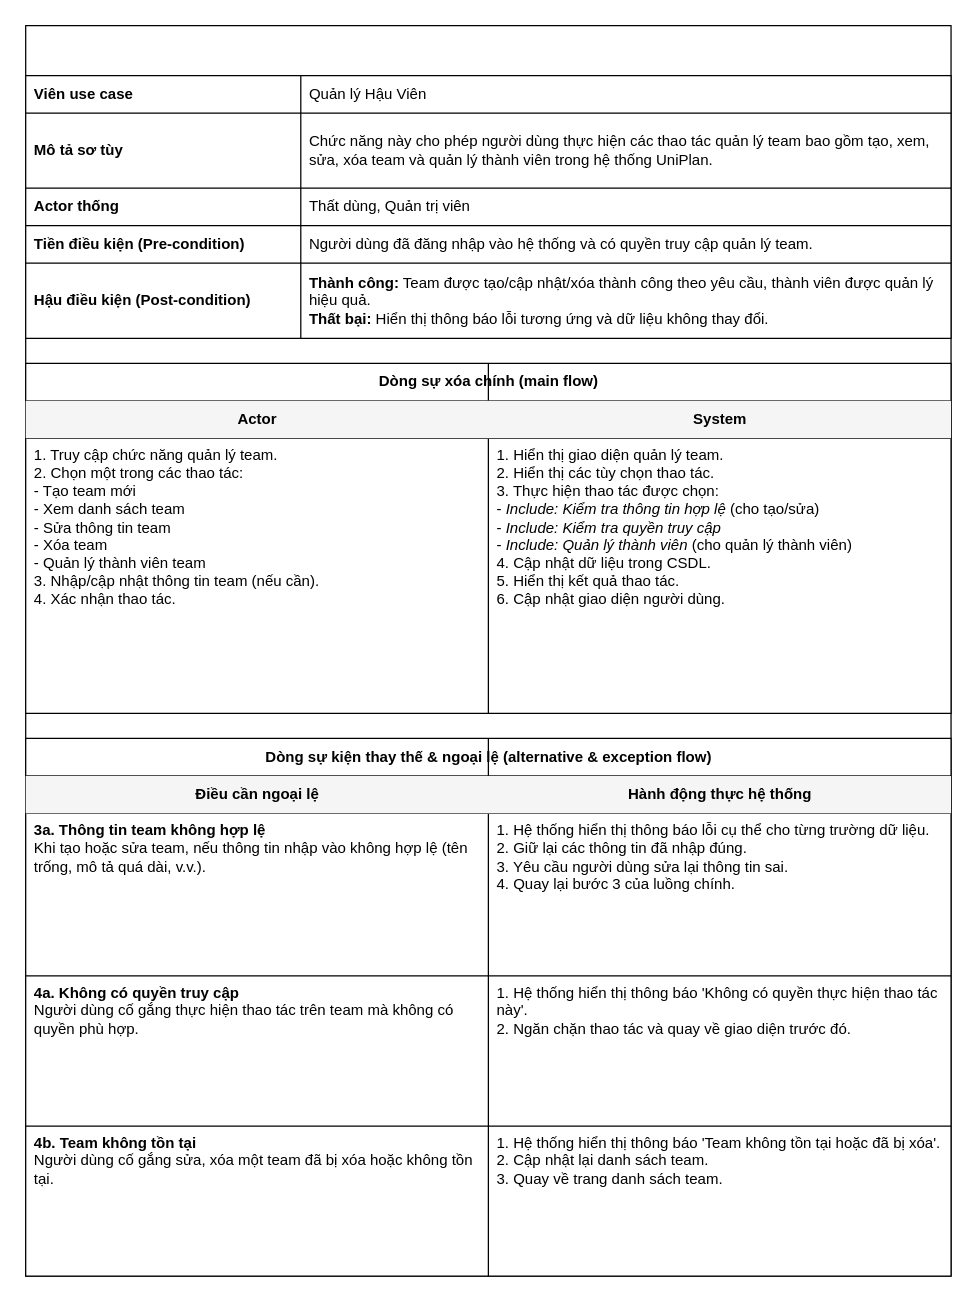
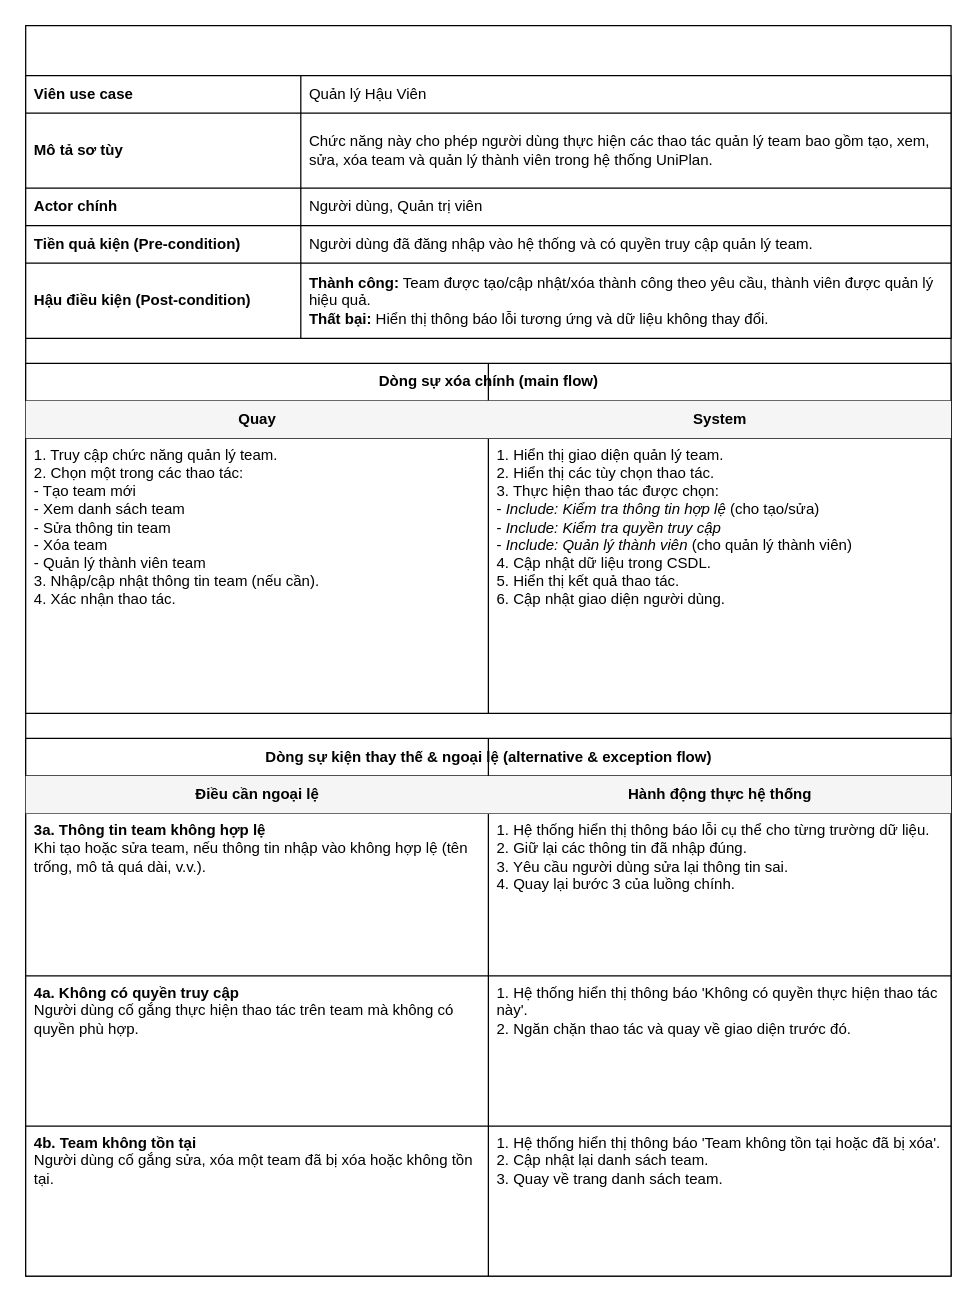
- <mxCell id="11" value="&lt;b&gt;Actor thống&lt;/b&gt;" style="shape=partialRectangle;html=1;collapsible=0;dropTarget=0;pointerEvents=0;fillColor=none;top=0;left=0;bottom=0;right=0;strokeColor=inherit;align=left;verticalAlign=middle;spacingLeft=5;" parent="10" vertex="1"><mxGeometry width="220" height="30" as="geometry"><mxRectangle width="220" height="30" as="alternateBounds" /></mxGeometry></mxCell>
+ <mxCell id="11" value="&lt;b&gt;Actor chính&lt;/b&gt;" style="shape=partialRectangle;html=1;collapsible=0;dropTarget=0;pointerEvents=0;fillColor=none;top=0;left=0;bottom=0;right=0;strokeColor=inherit;align=left;verticalAlign=middle;spacingLeft=5;" parent="10" vertex="1"><mxGeometry width="220" height="30" as="geometry"><mxRectangle width="220" height="30" as="alternateBounds" /></mxGeometry></mxCell>
- <mxCell id="12" value="Thất dùng, Quản trị viên" style="shape=partialRectangle;html=1;collapsible=0;dropTarget=0;pointerEvents=0;fillColor=none;top=0;left=0;bottom=0;right=0;strokeColor=inherit;align=left;verticalAlign=middle;spacingLeft=5;" parent="10" vertex="1"><mxGeometry x="220" width="520" height="30" as="geometry"><mxRectangle width="520" height="30" as="alternateBounds" /></mxGeometry></mxCell>
+ <mxCell id="12" value="Người dùng, Quản trị viên" style="shape=partialRectangle;html=1;collapsible=0;dropTarget=0;pointerEvents=0;fillColor=none;top=0;left=0;bottom=0;right=0;strokeColor=inherit;align=left;verticalAlign=middle;spacingLeft=5;" parent="10" vertex="1"><mxGeometry x="220" width="520" height="30" as="geometry"><mxRectangle width="520" height="30" as="alternateBounds" /></mxGeometry></mxCell>
- <mxCell id="14" value="&lt;b&gt;Tiền điều kiện (Pre-condition)&lt;/b&gt;" style="shape=partialRectangle;html=1;collapsible=0;dropTarget=0;pointerEvents=0;fillColor=none;top=0;left=0;bottom=0;right=0;strokeColor=inherit;align=left;verticalAlign=middle;spacingLeft=5;" parent="13" vertex="1"><mxGeometry width="220" height="30" as="geometry"><mxRectangle width="220" height="30" as="alternateBounds" /></mxGeometry></mxCell>
+ <mxCell id="14" value="&lt;b&gt;Tiền quả kiện (Pre-condition)&lt;/b&gt;" style="shape=partialRectangle;html=1;collapsible=0;dropTarget=0;pointerEvents=0;fillColor=none;top=0;left=0;bottom=0;right=0;strokeColor=inherit;align=left;verticalAlign=middle;spacingLeft=5;" parent="13" vertex="1"><mxGeometry width="220" height="30" as="geometry"><mxRectangle width="220" height="30" as="alternateBounds" /></mxGeometry></mxCell>
- <mxCell id="23" value="&lt;b&gt;Actor&lt;/b&gt;" style="shape=partialRectangle;html=1;collapsible=0;dropTarget=0;pointerEvents=0;fillColor=none;top=0;left=0;bottom=0;right=0;strokeColor=inherit;align=center;verticalAlign=middle;" parent="22" vertex="1"><mxGeometry width="370" height="30" as="geometry" /></mxCell>
+ <mxCell id="23" value="&lt;b&gt;Quay&lt;/b&gt;" style="shape=partialRectangle;html=1;collapsible=0;dropTarget=0;pointerEvents=0;fillColor=none;top=0;left=0;bottom=0;right=0;strokeColor=inherit;align=center;verticalAlign=middle;" parent="22" vertex="1"><mxGeometry width="370" height="30" as="geometry" /></mxCell>
